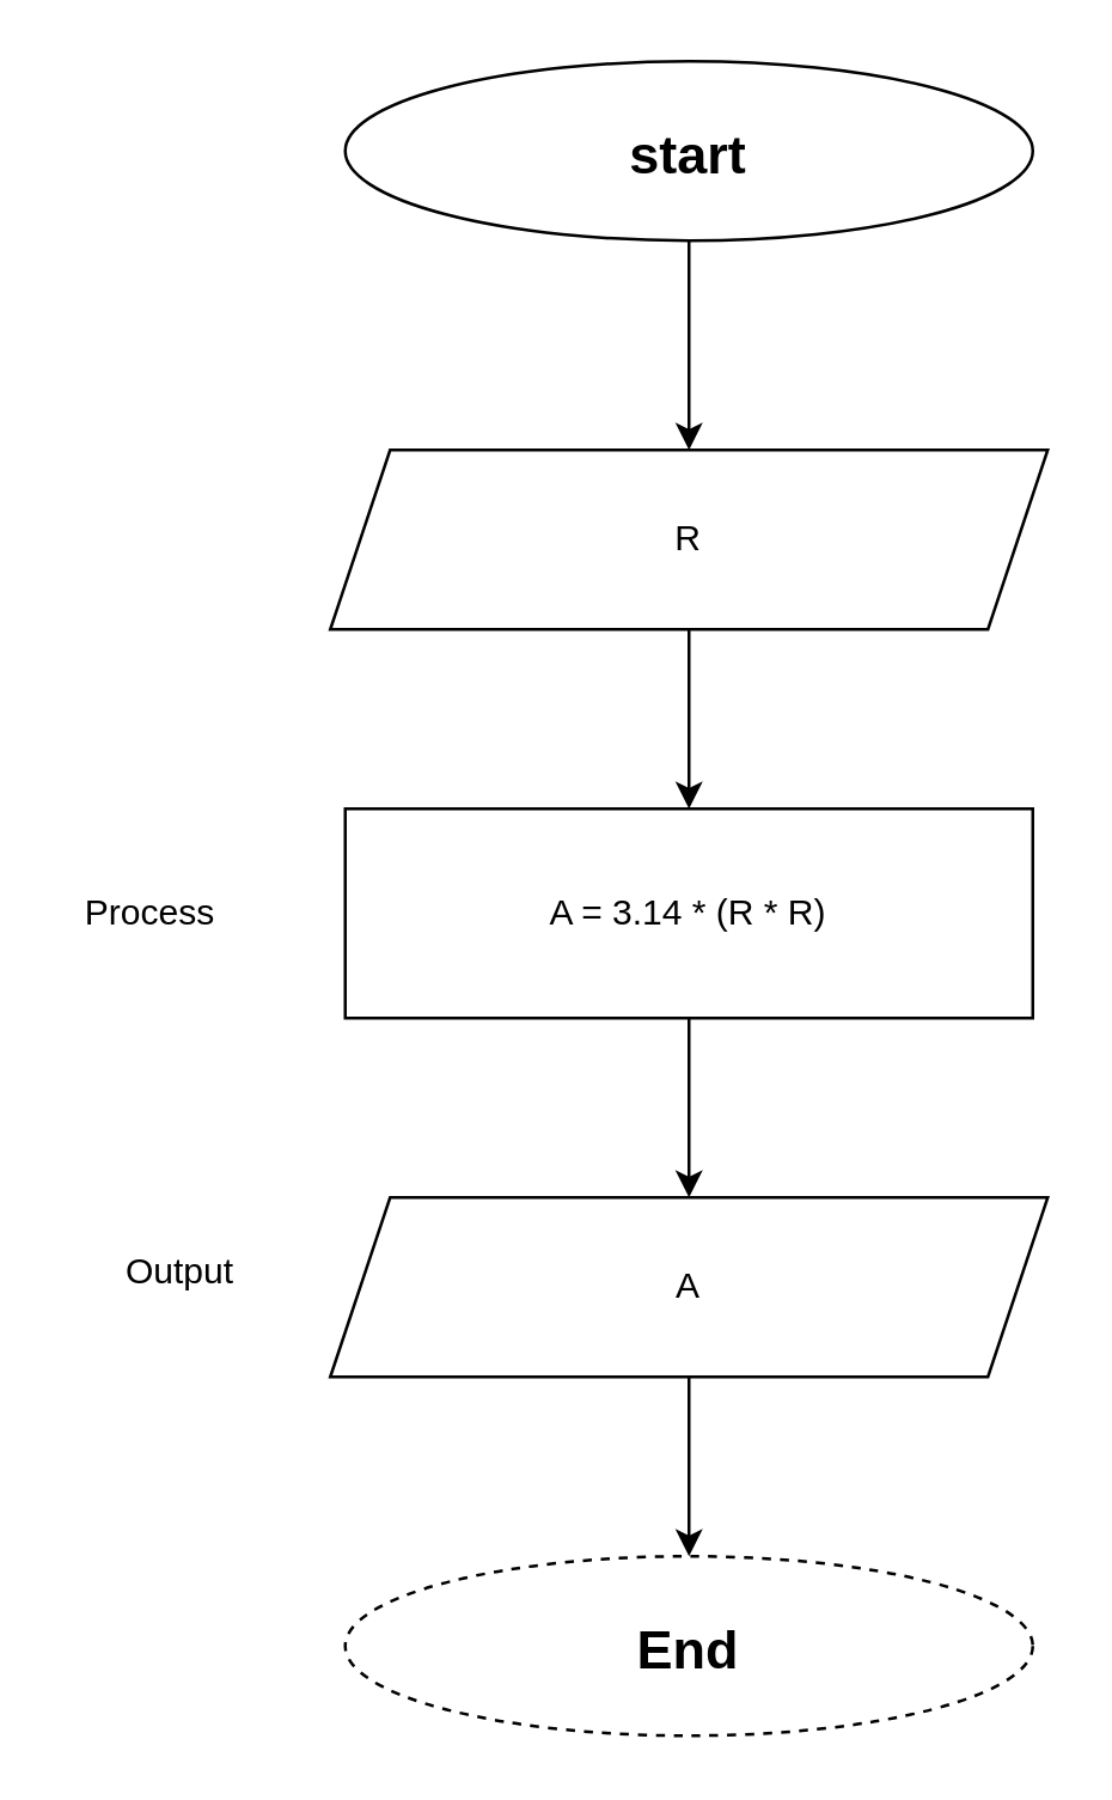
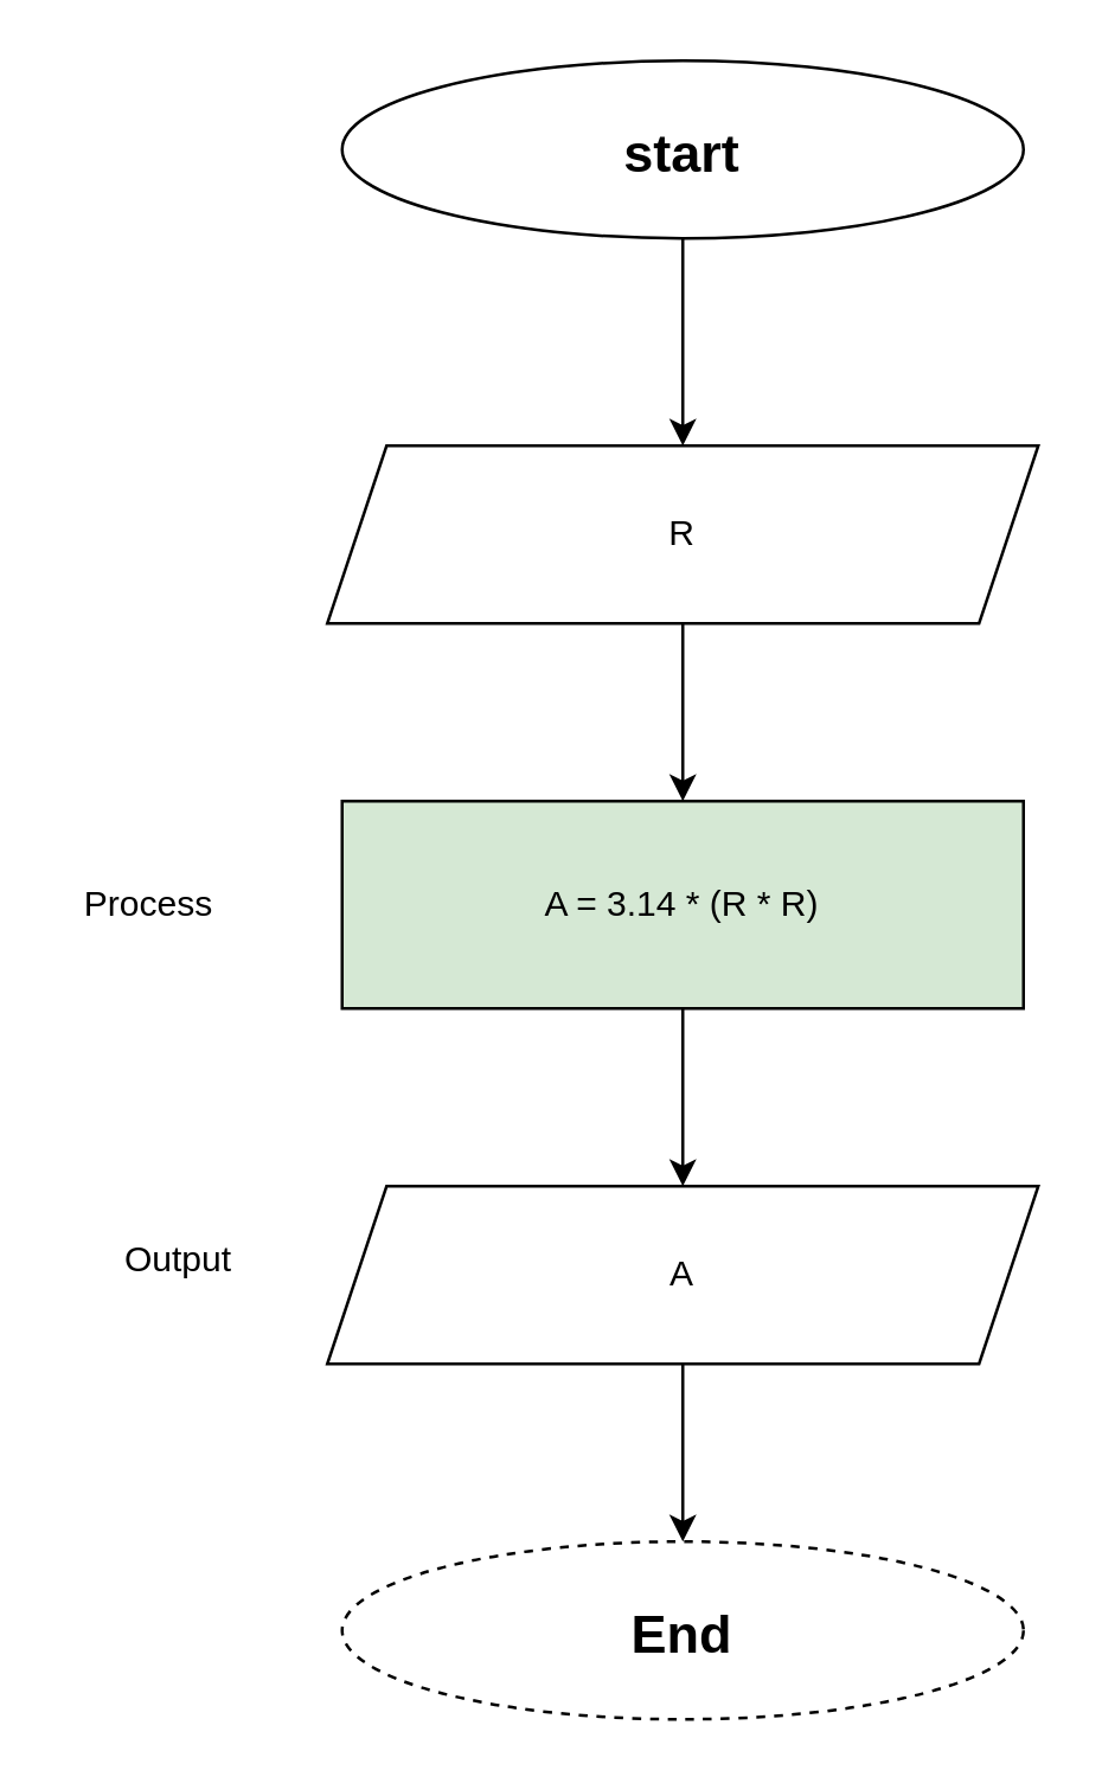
- <mxCell id="8" value="A = 3.14 * (R * R)" style="rounded=0;whiteSpace=wrap;html=1;" vertex="1" parent="1"><mxGeometry x="115" y="270" width="230" height="70" as="geometry" /></mxCell>
+ <mxCell id="8" value="A = 3.14 * (R * R)" style="rounded=0;whiteSpace=wrap;html=1;fillColor=#d5e8d4;" vertex="1" parent="1"><mxGeometry x="115" y="270" width="230" height="70" as="geometry" /></mxCell>
